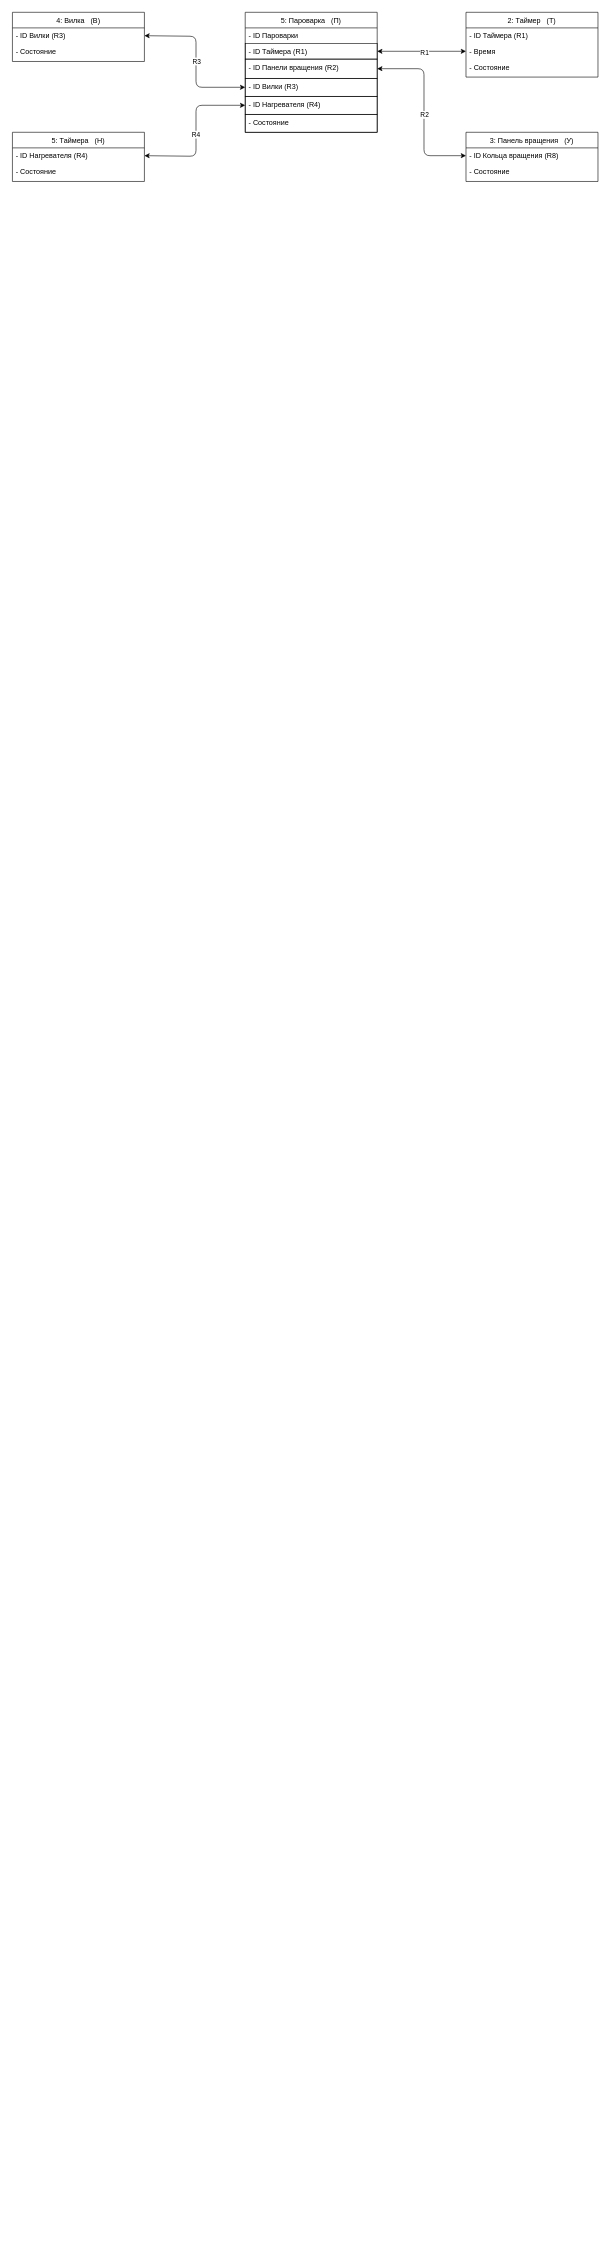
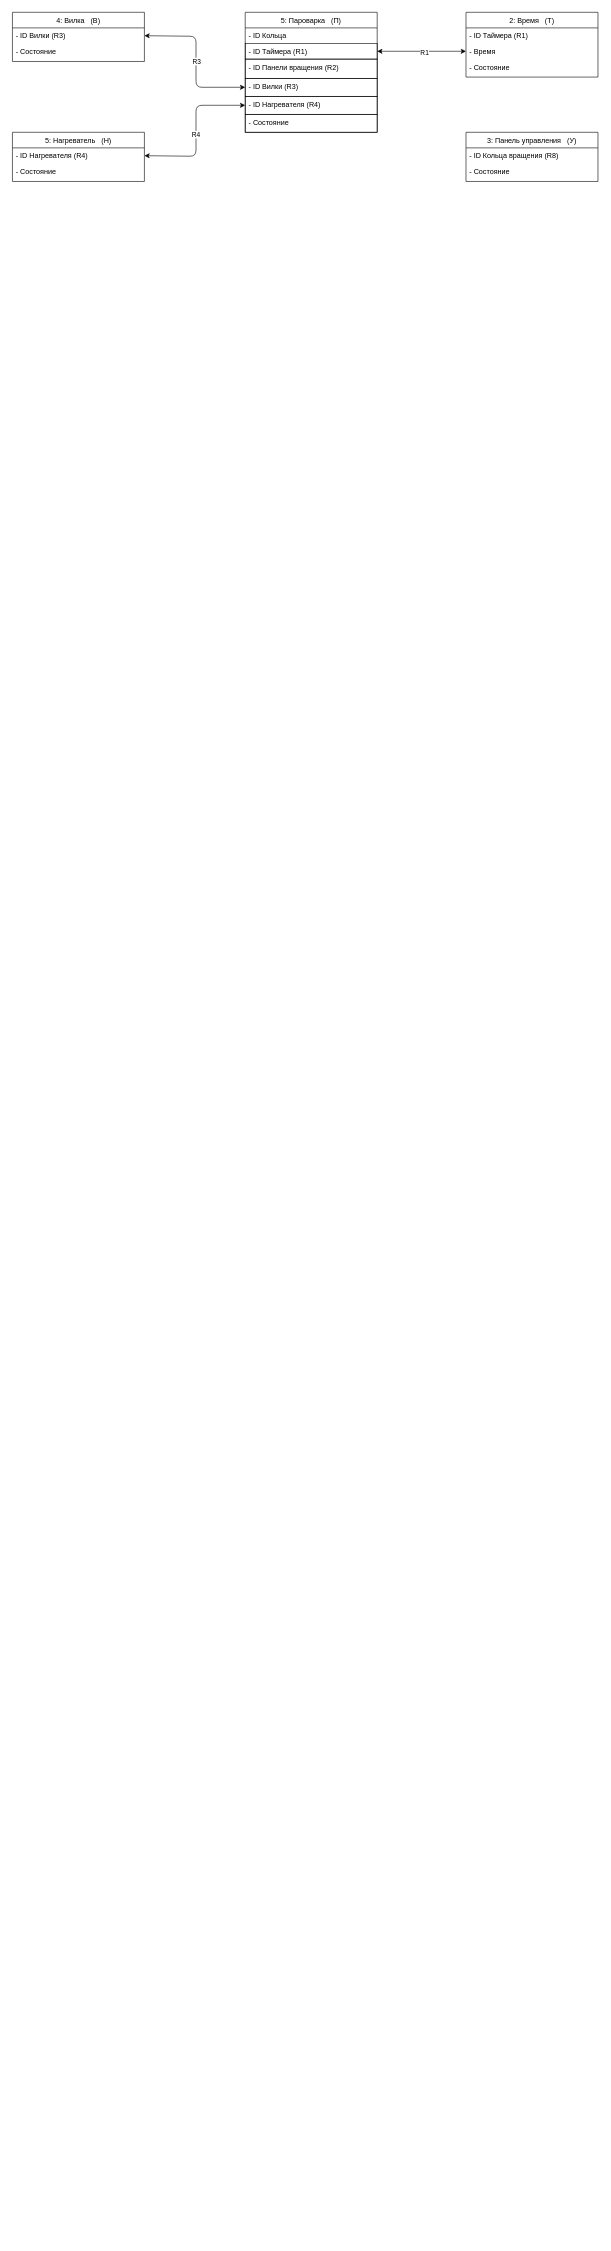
- <mxCell id="26" value="2: Таймер   (T)" style="swimlane;fontStyle=0;childLayout=stackLayout;horizontal=1;startSize=26;fillColor=none;horizontalStack=0;resizeParent=1;resizeParentMax=0;resizeLast=0;collapsible=1;marginBottom=0;" parent="1" vertex="1"><mxGeometry x="776" y="20" width="220" height="108" as="geometry"><mxRectangle x="220" y="90" width="160" height="26" as="alternateBounds" /></mxGeometry></mxCell>
+ <mxCell id="26" value="2: Время   (T)" style="swimlane;fontStyle=0;childLayout=stackLayout;horizontal=1;startSize=26;fillColor=none;horizontalStack=0;resizeParent=1;resizeParentMax=0;resizeLast=0;collapsible=1;marginBottom=0;" parent="1" vertex="1"><mxGeometry x="776" y="20" width="220" height="108" as="geometry"><mxRectangle x="220" y="90" width="160" height="26" as="alternateBounds" /></mxGeometry></mxCell>
- <mxCell id="3" value="- ID Пароварки" style="text;strokeColor=none;fillColor=none;align=left;verticalAlign=top;spacingLeft=4;spacingRight=4;overflow=hidden;rotatable=0;points=[[0,0.5],[1,0.5]];portConstraint=eastwest;" parent="2" vertex="1"><mxGeometry y="26" width="220" height="26" as="geometry" /></mxCell>
+ <mxCell id="3" value="- ID Кольца" style="text;strokeColor=none;fillColor=none;align=left;verticalAlign=top;spacingLeft=4;spacingRight=4;overflow=hidden;rotatable=0;points=[[0,0.5],[1,0.5]];portConstraint=eastwest;" parent="2" vertex="1"><mxGeometry y="26" width="220" height="26" as="geometry" /></mxCell>
- <mxCell id="9" value="5: Таймера   (Н)" style="swimlane;fontStyle=0;childLayout=stackLayout;horizontal=1;startSize=26;fillColor=none;horizontalStack=0;resizeParent=1;resizeParentMax=0;resizeLast=0;collapsible=1;marginBottom=0;" parent="1" vertex="1"><mxGeometry x="20" y="220" width="220" height="82" as="geometry"><mxRectangle x="220" y="90" width="160" height="26" as="alternateBounds" /></mxGeometry></mxCell>
+ <mxCell id="9" value="5: Нагреватель   (Н)" style="swimlane;fontStyle=0;childLayout=stackLayout;horizontal=1;startSize=26;fillColor=none;horizontalStack=0;resizeParent=1;resizeParentMax=0;resizeLast=0;collapsible=1;marginBottom=0;" parent="1" vertex="1"><mxGeometry x="20" y="220" width="220" height="82" as="geometry"><mxRectangle x="220" y="90" width="160" height="26" as="alternateBounds" /></mxGeometry></mxCell>
- <mxCell id="16" value="3: Панель вращения   (У)" style="swimlane;fontStyle=0;childLayout=stackLayout;horizontal=1;startSize=26;fillColor=none;horizontalStack=0;resizeParent=1;resizeParentMax=0;resizeLast=0;collapsible=1;marginBottom=0;" parent="1" vertex="1"><mxGeometry x="776" y="220" width="220" height="82" as="geometry"><mxRectangle x="220" y="90" width="160" height="26" as="alternateBounds" /></mxGeometry></mxCell>
+ <mxCell id="16" value="3: Панель управления   (У)" style="swimlane;fontStyle=0;childLayout=stackLayout;horizontal=1;startSize=26;fillColor=none;horizontalStack=0;resizeParent=1;resizeParentMax=0;resizeLast=0;collapsible=1;marginBottom=0;" parent="1" vertex="1"><mxGeometry x="776" y="220" width="220" height="82" as="geometry"><mxRectangle x="220" y="90" width="160" height="26" as="alternateBounds" /></mxGeometry></mxCell>
- <mxCell id="14" value="" style="endArrow=classic;startArrow=classic;html=1;entryX=1;entryY=0.5;entryDx=0;entryDy=0;exitX=0;exitY=0.5;exitDx=0;exitDy=0;" parent="1" source="17" target="5" edge="1"><mxGeometry width="50" height="50" relative="1" as="geometry"><mxPoint x="548" y="270" as="sourcePoint" /><mxPoint x="598" y="220" as="targetPoint" /><Array as="points"><mxPoint x="706" y="259" /><mxPoint x="706" y="114" /></Array></mxGeometry></mxCell>
- <mxCell id="15" value="R2" style="edgeLabel;html=1;align=center;verticalAlign=middle;resizable=0;points=[];" parent="14" vertex="1" connectable="0"><mxGeometry x="-0.208" y="4" relative="1" as="geometry"><mxPoint x="4" y="-23" as="offset" /></mxGeometry></mxCell>
